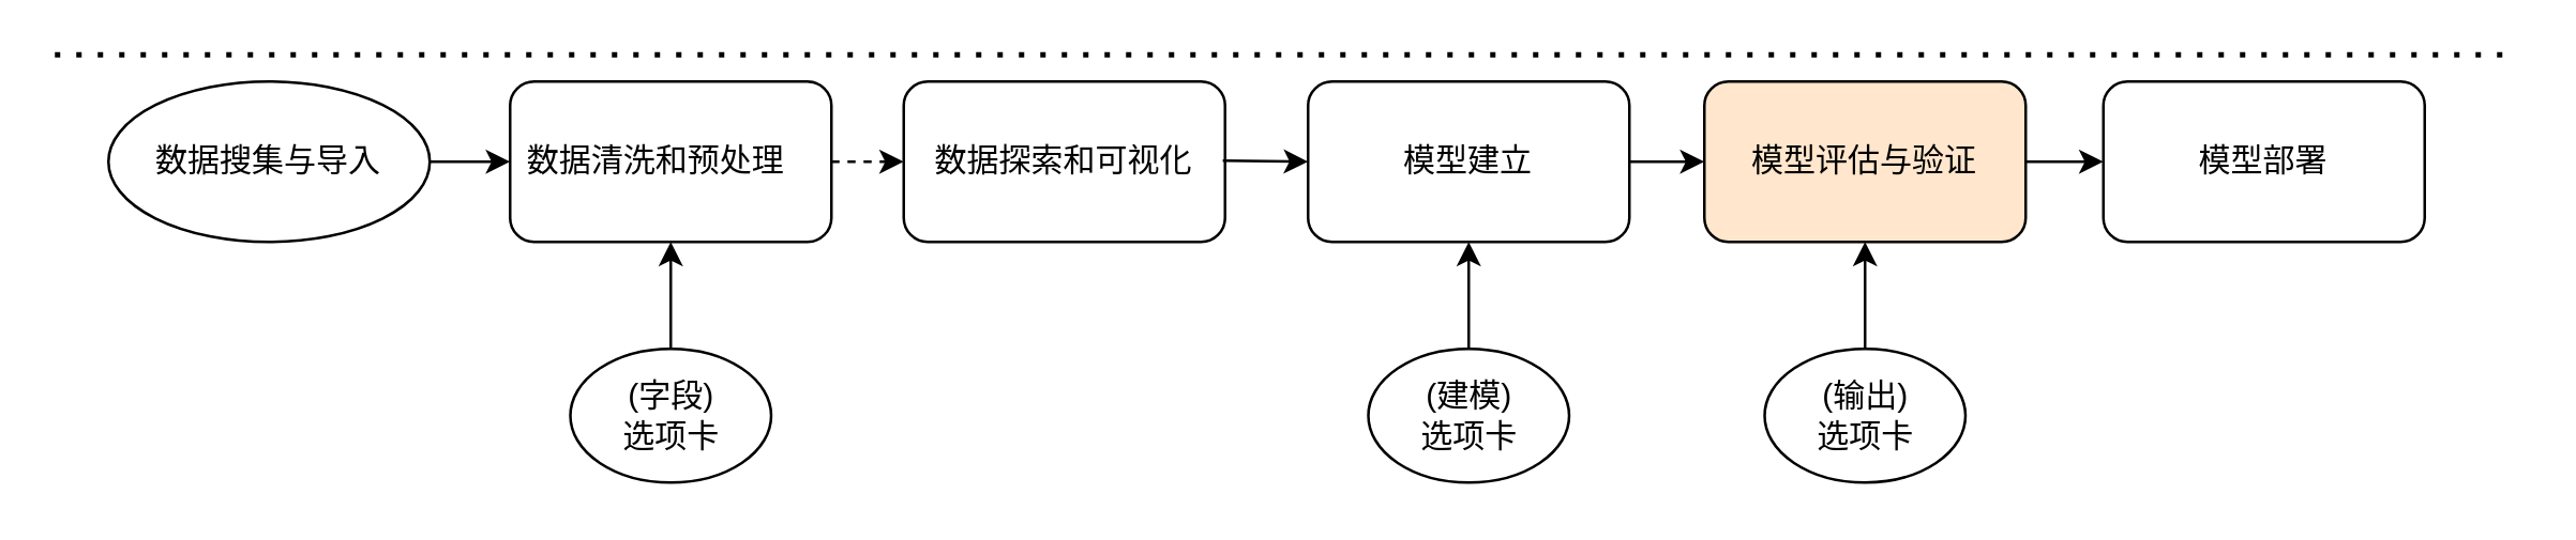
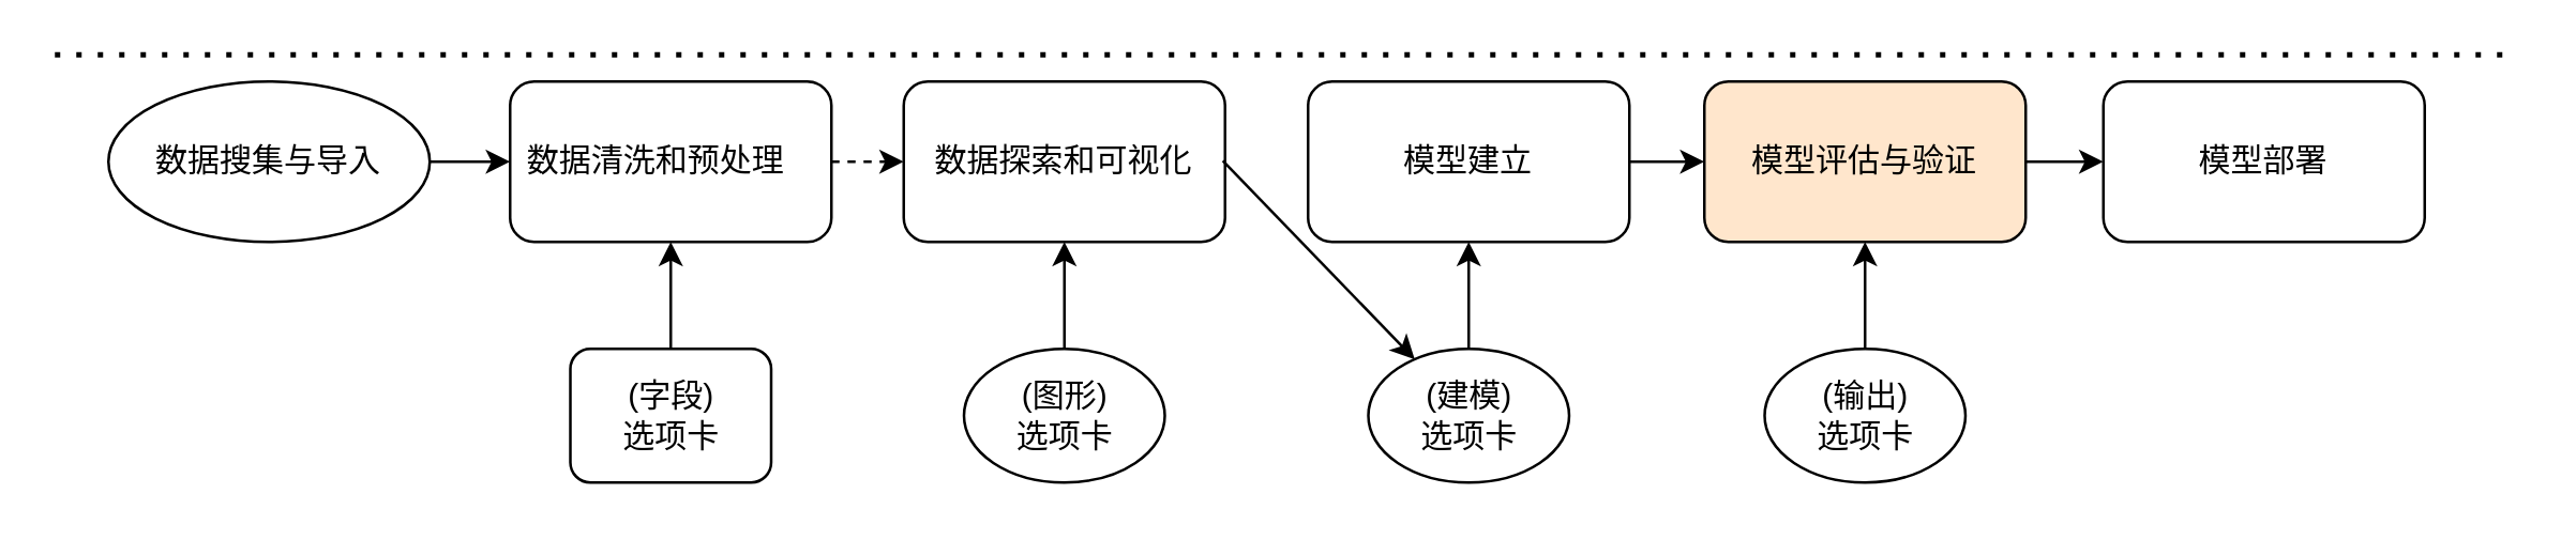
- <mxCell id="10" value="" style="endArrow=classic;html=1;rounded=0;exitX=0.993;exitY=0.494;exitDx=0;exitDy=0;entryX=0;entryY=0.5;entryDx=0;entryDy=0;exitPerimeter=0;" parent="1" source="4" target="5" edge="1"><mxGeometry width="50" height="50" relative="1" as="geometry"><mxPoint x="430" y="59.71" as="sourcePoint" /><mxPoint x="460" y="59.71" as="targetPoint" /></mxGeometry></mxCell>
+ <mxCell id="10" value="" style="endArrow=classic;html=1;rounded=0;exitX=0.993;exitY=0.494;exitDx=0;exitDy=0;exitPerimeter=0;" parent="1" source="4" target="13" edge="1"><mxGeometry width="50" height="50" relative="1" as="geometry"><mxPoint x="430" y="59.71" as="sourcePoint" /><mxPoint x="460" y="59.71" as="targetPoint" /></mxGeometry></mxCell>
+ <mxCell id="18" value="" style="endArrow=classic;html=1;rounded=0;exitX=0.5;exitY=0;exitDx=0;exitDy=0;entryX=0.5;entryY=1;entryDx=0;entryDy=0;" parent="1" source="15" target="4" edge="1"><mxGeometry width="50" height="50" relative="1" as="geometry"><mxPoint x="353" y="150" as="sourcePoint" /><mxPoint x="353" y="110" as="targetPoint" /></mxGeometry></mxCell>
- <mxCell id="14" value="(字段)&lt;br&gt;选项卡" style="ellipse;whiteSpace=wrap;html=1;" parent="1" vertex="1"><mxGeometry x="212.5" y="130" width="75" height="50" as="geometry" /></mxCell>
+ <mxCell id="14" value="(字段)&lt;br&gt;选项卡" style="whiteSpace=wrap;html=1;rounded=1;" parent="1" vertex="1"><mxGeometry x="212.5" y="130" width="75" height="50" as="geometry" /></mxCell>
+ <mxCell id="15" value="(图形)&lt;br&gt;选项卡" style="ellipse;whiteSpace=wrap;html=1;" parent="1" vertex="1"><mxGeometry x="359.5" y="130" width="75" height="50" as="geometry" /></mxCell>
